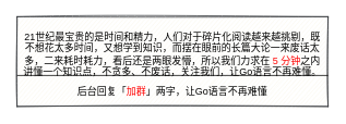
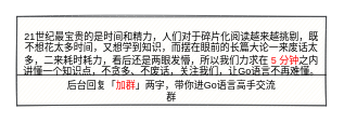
- <mxCell id="5" value="后台回复「&lt;font color=&quot;#ff0000&quot;&gt;加群&lt;/font&gt;」两字，让Go语言不再难懂" style="text;html=1;strokeColor=none;fillColor=none;align=center;verticalAlign=middle;whiteSpace=wrap;rounded=0;" vertex="1" parent="1"><mxGeometry x="75" y="102" width="270" height="20" as="geometry" /></mxCell>
+ <mxCell id="5" value="后台回复「&lt;font color=&quot;#ff0000&quot;&gt;加群&lt;/font&gt;」两字，带你进Go语言高手交流群" style="text;html=1;strokeColor=none;fillColor=none;align=center;verticalAlign=middle;whiteSpace=wrap;rounded=0;" vertex="1" parent="1"><mxGeometry x="75" y="102" width="270" height="20" as="geometry" /></mxCell>
